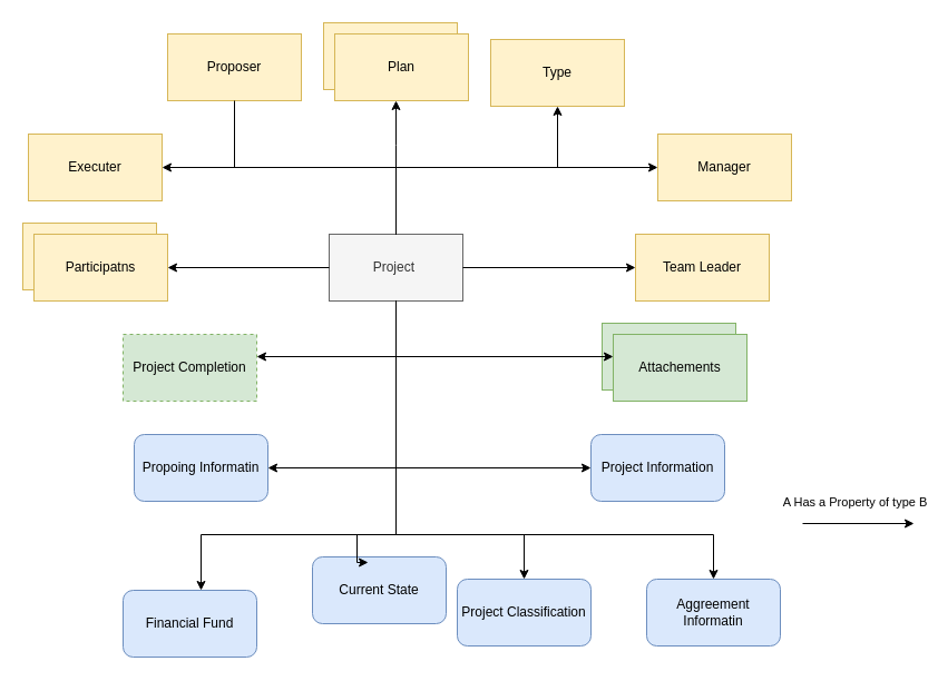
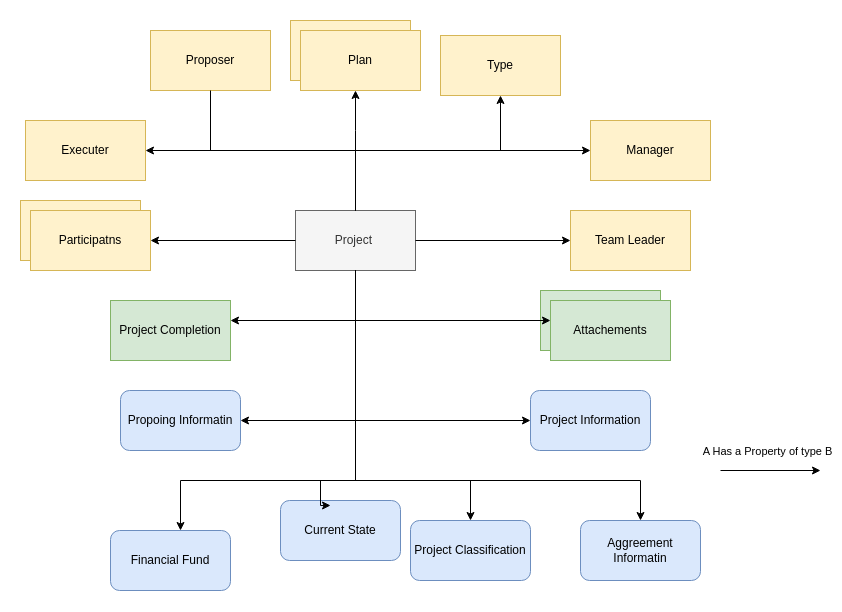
- <mxCell id="9" value="Project Completion" style="rounded=0;whiteSpace=wrap;html=1;fillColor=#d5e8d4;strokeColor=#82b366;dashed=1;" vertex="1" parent="1"><mxGeometry x="110" y="300" width="120" height="60" as="geometry" /></mxCell>
+ <mxCell id="9" value="Project Completion" style="rounded=0;whiteSpace=wrap;html=1;fillColor=#d5e8d4;strokeColor=#82b366;" vertex="1" parent="1"><mxGeometry x="110" y="300" width="120" height="60" as="geometry" /></mxCell>
